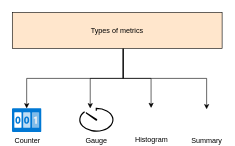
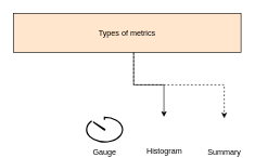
- <mxCell id="6" style="edgeStyle=orthogonalEdgeStyle;rounded=0;orthogonalLoop=1;jettySize=auto;html=1;" edge="1" parent="1" source="10" target="3"><mxGeometry relative="1" as="geometry"><Array as="points"><mxPoint x="205" y="130" /><mxPoint x="44" y="130" /></Array></mxGeometry></mxCell>
- <mxCell id="9" style="edgeStyle=orthogonalEdgeStyle;rounded=0;orthogonalLoop=1;jettySize=auto;html=1;entryX=0.5;entryY=0;entryDx=0;entryDy=0;" edge="1" parent="1" source="10" target="5"><mxGeometry relative="1" as="geometry"><Array as="points"><mxPoint x="205" y="130" /><mxPoint x="344" y="130" /></Array></mxGeometry></mxCell>
+ <mxCell id="9" style="edgeStyle=orthogonalEdgeStyle;rounded=0;orthogonalLoop=1;jettySize=auto;html=1;entryX=0.5;entryY=0;entryDx=0;entryDy=0;dashed=1;" edge="1" parent="1" source="10" target="5"><mxGeometry relative="1" as="geometry"><Array as="points"><mxPoint x="205" y="130" /><mxPoint x="344" y="130" /></Array></mxGeometry></mxCell>
- <mxCell id="7" style="edgeStyle=orthogonalEdgeStyle;rounded=0;orthogonalLoop=1;jettySize=auto;html=1;" edge="1" parent="1" source="10" target="2"><mxGeometry relative="1" as="geometry"><Array as="points"><mxPoint x="205" y="130" /><mxPoint x="150" y="130" /></Array></mxGeometry></mxCell>
- <mxCell id="3" value="&lt;div&gt;Counter&lt;/div&gt;" style="image;aspect=fixed;html=1;points=[];align=center;fontSize=12;image=img/lib/azure2/general/Counter.svg;strokeColor=default;" vertex="1" parent="1"><mxGeometry x="20" y="180" width="49.23" height="40" as="geometry" /></mxCell>
